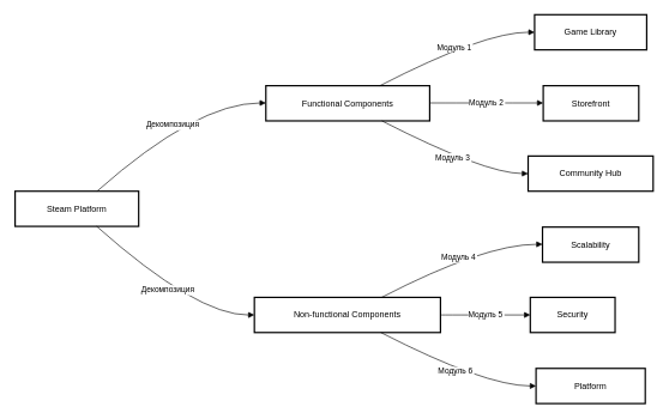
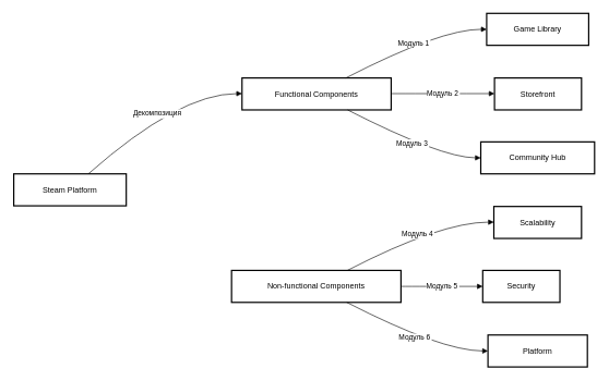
- <mxCell id="12" value="Декомпозиция" style="curved=1;startArrow=none;endArrow=block;exitX=0.66;exitY=1;entryX=0;entryY=0.5;" edge="1" parent="1" source="2" target="4"><mxGeometry relative="1" as="geometry"><Array as="points"><mxPoint x="273" y="439" /></Array></mxGeometry></mxCell>
